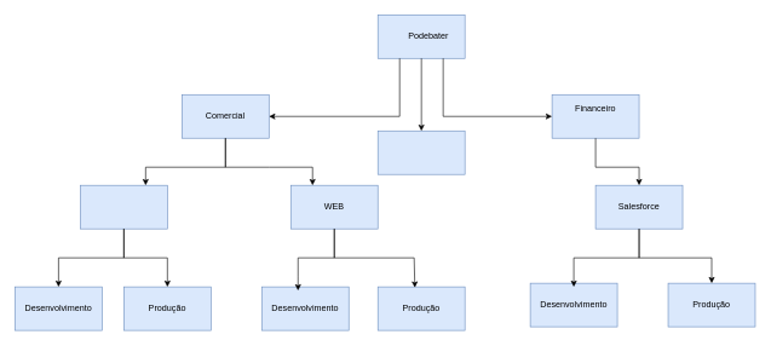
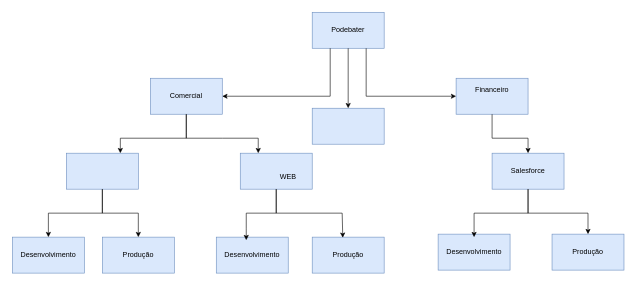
- <mxCell id="3" value="Podebater" style="text;html=1;strokeColor=none;fillColor=none;align=center;verticalAlign=middle;whiteSpace=wrap;rounded=0;" parent="1" vertex="1"><mxGeometry x="560" y="35" width="60" height="30" as="geometry" /></mxCell>
+ <mxCell id="3" value="Podebater" style="text;html=1;strokeColor=none;fillColor=none;align=center;verticalAlign=middle;whiteSpace=wrap;rounded=0;" parent="1" vertex="1"><mxGeometry x="550" y="35" width="60" height="30" as="geometry" /></mxCell>
- <mxCell id="15" value="WEB" style="text;html=1;strokeColor=none;fillColor=none;align=center;verticalAlign=middle;whiteSpace=wrap;rounded=0;" parent="1" vertex="1"><mxGeometry x="430" y="270" width="60" height="30" as="geometry" /></mxCell>
+ <mxCell id="15" value="WEB" style="text;html=1;strokeColor=none;fillColor=none;align=center;verticalAlign=middle;whiteSpace=wrap;rounded=0;" parent="1" vertex="1"><mxGeometry x="450" y="280" width="60" height="30" as="geometry" /></mxCell>
